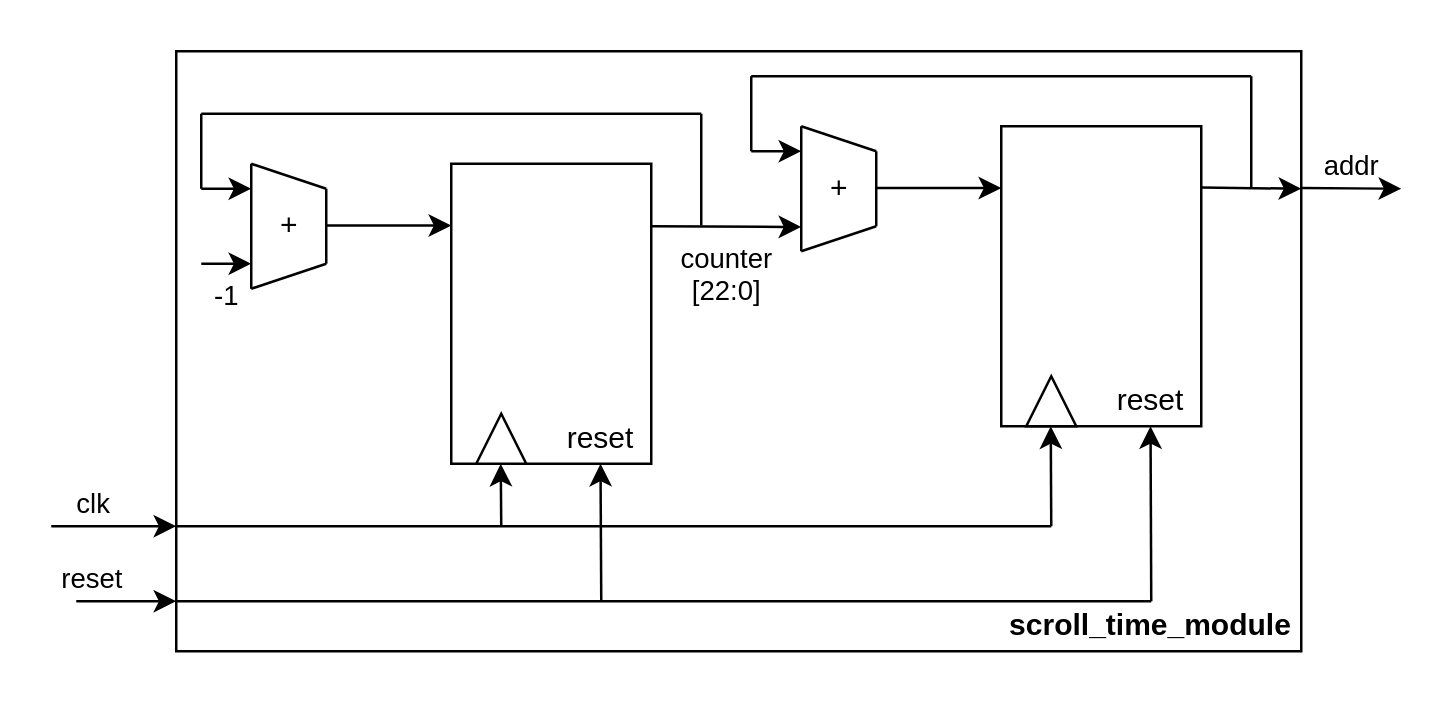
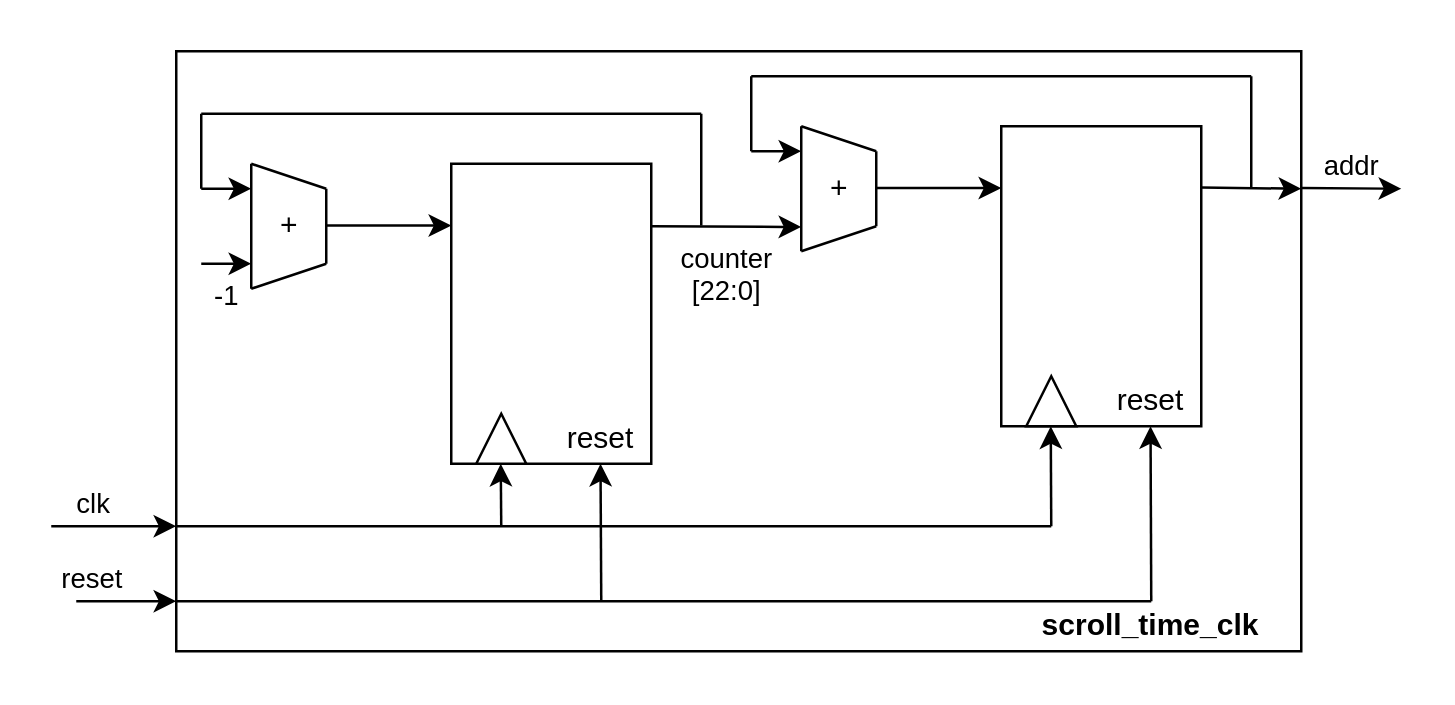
- <mxCell id="6" value="&lt;b&gt;&lt;span&gt;scroll_time_module&lt;/span&gt;&lt;br&gt;&lt;/b&gt;" style="text;html=1;strokeColor=none;fillColor=none;align=center;verticalAlign=middle;whiteSpace=wrap;rounded=0;" vertex="1" parent="1"><mxGeometry x="400" y="240" width="120" height="20" as="geometry" /></mxCell>
+ <mxCell id="6" value="&lt;b&gt;&lt;span&gt;scroll_time_clk&lt;/span&gt;&lt;br&gt;&lt;/b&gt;" style="text;html=1;strokeColor=none;fillColor=none;align=center;verticalAlign=middle;whiteSpace=wrap;rounded=0;" vertex="1" parent="1"><mxGeometry x="400" y="240" width="120" height="20" as="geometry" /></mxCell>
